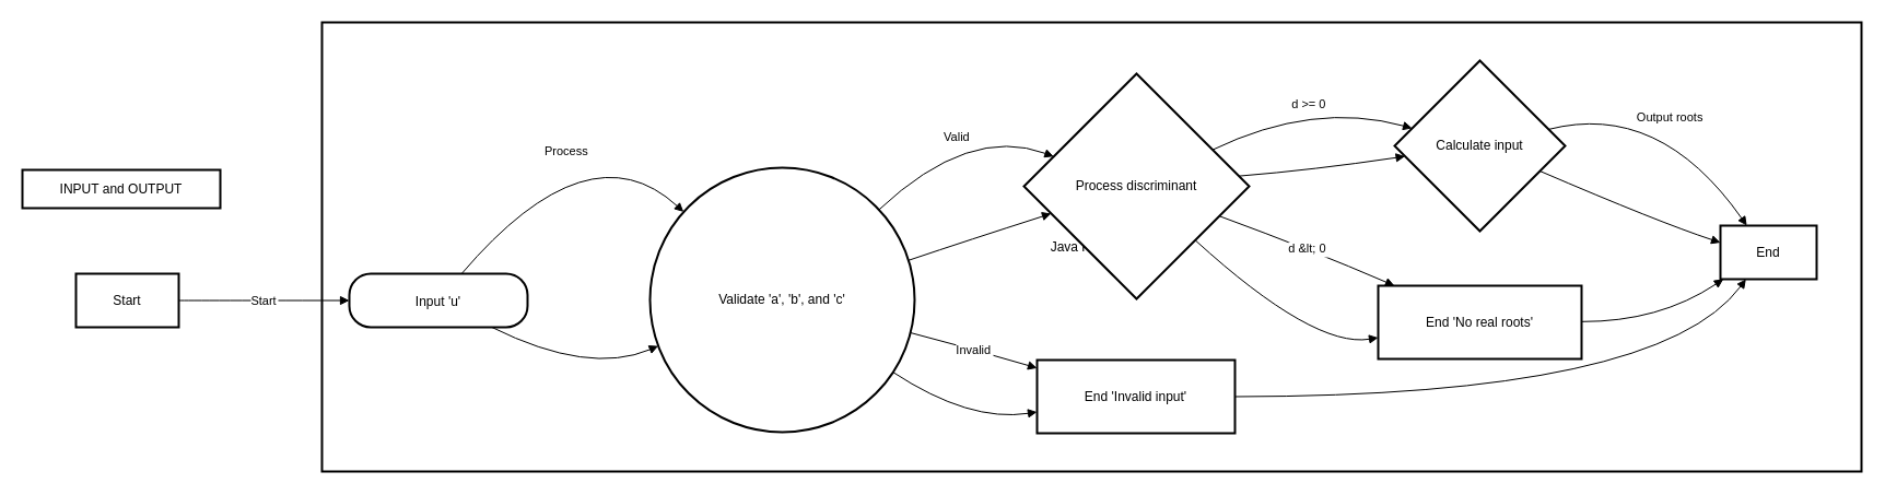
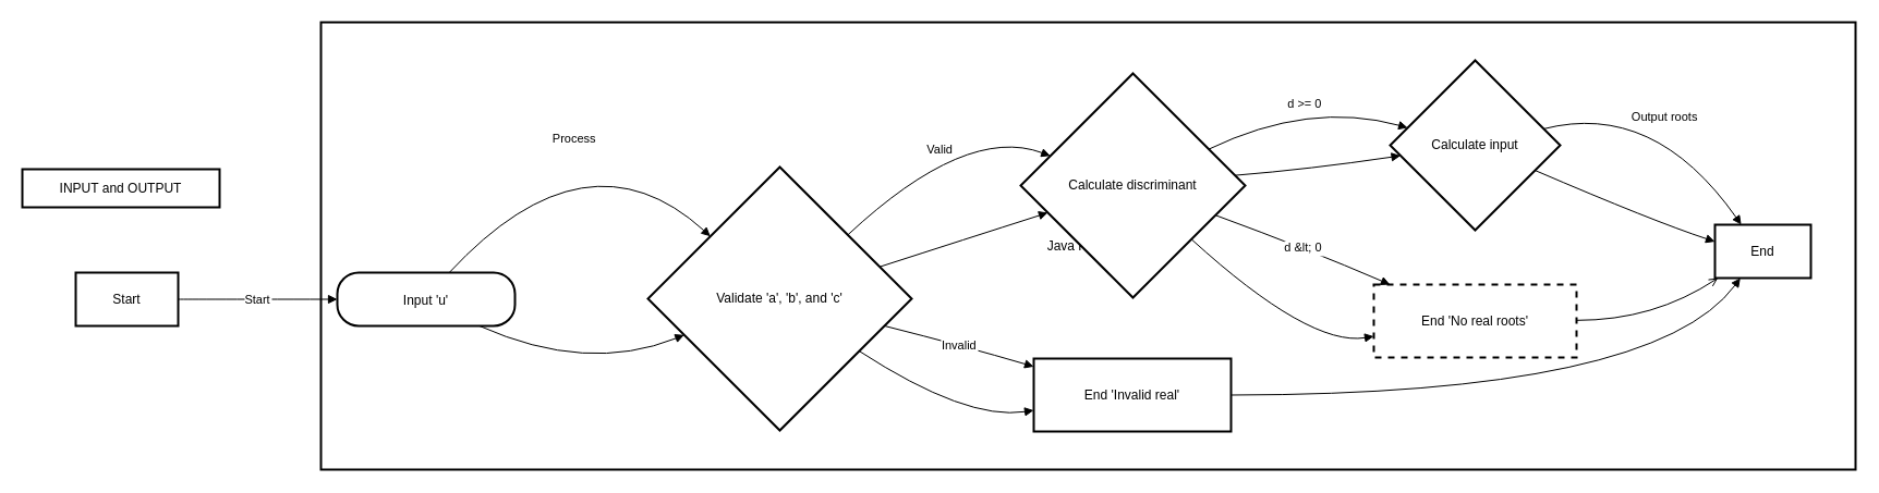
- <mxCell id="7" value="Process discriminant" style="rhombus;strokeWidth=2;whiteSpace=wrap;" vertex="1" parent="1"><mxGeometry x="936" y="67" width="206" height="206" as="geometry" /></mxCell>
+ <mxCell id="7" value="Calculate discriminant" style="rhombus;strokeWidth=2;whiteSpace=wrap;" vertex="1" parent="1"><mxGeometry x="936" y="67" width="206" height="206" as="geometry" /></mxCell>
- <mxCell id="24" value="" style="curved=1;startArrow=none;endArrow=block;exitX=1;exitY=0.49;entryX=0.04;entryY=0.99;" edge="1" parent="1" source="10" target="9"><mxGeometry relative="1" as="geometry"><Array as="points"><mxPoint x="1517" y="294" /></Array></mxGeometry></mxCell>
+ <mxCell id="24" value="" style="curved=1;startArrow=none;endArrow=open;exitX=1;exitY=0.49;entryX=0.04;entryY=0.99;" edge="1" parent="1" source="10" target="9"><mxGeometry relative="1" as="geometry"><Array as="points"><mxPoint x="1517" y="294" /></Array></mxGeometry></mxCell>
- <mxCell id="5" value="Input 'u'" style="rounded=1;arcSize=40;strokeWidth=2" vertex="1" parent="1"><mxGeometry x="319" y="250" width="163" height="49" as="geometry" /></mxCell>
+ <mxCell id="5" value="Input 'u'" style="rounded=1;arcSize=40;strokeWidth=2" vertex="1" parent="1"><mxGeometry x="309" y="250" width="163" height="49" as="geometry" /></mxCell>
- <mxCell id="6" value="Validate 'a', 'b', and 'c'" style="ellipse;strokeWidth=2;whiteSpace=wrap;" vertex="1" parent="1"><mxGeometry x="594" y="153" width="242" height="242" as="geometry" /></mxCell>
+ <mxCell id="6" value="Validate 'a', 'b', and 'c'" style="rhombus;strokeWidth=2;whiteSpace=wrap;" vertex="1" parent="1"><mxGeometry x="594" y="153" width="242" height="242" as="geometry" /></mxCell>
- <mxCell id="10" value="End 'No real roots'" style="whiteSpace=wrap;strokeWidth=2;" vertex="1" parent="1"><mxGeometry x="1260" y="261" width="186" height="67" as="geometry" /></mxCell>
+ <mxCell id="10" value="End 'No real roots'" style="whiteSpace=wrap;strokeWidth=2;dashed=1;" vertex="1" parent="1"><mxGeometry x="1260" y="261" width="186" height="67" as="geometry" /></mxCell>
- <mxCell id="11" value="End 'Invalid input'" style="whiteSpace=wrap;strokeWidth=2;" vertex="1" parent="1"><mxGeometry x="948" y="329" width="181" height="67" as="geometry" /></mxCell>
+ <mxCell id="11" value="End 'Invalid real'" style="whiteSpace=wrap;strokeWidth=2;" vertex="1" parent="1"><mxGeometry x="948" y="329" width="181" height="67" as="geometry" /></mxCell>
